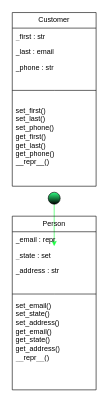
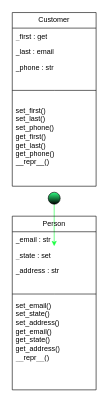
- <mxCell id="3" value="_first : str" style="text;strokeColor=none;fillColor=none;align=left;verticalAlign=top;spacingLeft=4;spacingRight=4;overflow=hidden;rotatable=0;points=[[0,0.5],[1,0.5]];portConstraint=eastwest;whiteSpace=wrap;html=1;" vertex="1" parent="2"><mxGeometry y="26" width="140" height="26" as="geometry" /></mxCell>
+ <mxCell id="3" value="_first : get" style="text;strokeColor=none;fillColor=none;align=left;verticalAlign=top;spacingLeft=4;spacingRight=4;overflow=hidden;rotatable=0;points=[[0,0.5],[1,0.5]];portConstraint=eastwest;whiteSpace=wrap;html=1;" vertex="1" parent="2"><mxGeometry y="26" width="140" height="26" as="geometry" /></mxCell>
- <mxCell id="10" value="_email : repr" style="text;strokeColor=none;fillColor=none;align=left;verticalAlign=top;spacingLeft=4;spacingRight=4;overflow=hidden;rotatable=0;points=[[0,0.5],[1,0.5]];portConstraint=eastwest;whiteSpace=wrap;html=1;" vertex="1" parent="9"><mxGeometry y="26" width="140" height="26" as="geometry" /></mxCell>
+ <mxCell id="10" value="_email : str" style="text;strokeColor=none;fillColor=none;align=left;verticalAlign=top;spacingLeft=4;spacingRight=4;overflow=hidden;rotatable=0;points=[[0,0.5],[1,0.5]];portConstraint=eastwest;whiteSpace=wrap;html=1;" vertex="1" parent="9"><mxGeometry y="26" width="140" height="26" as="geometry" /></mxCell>
